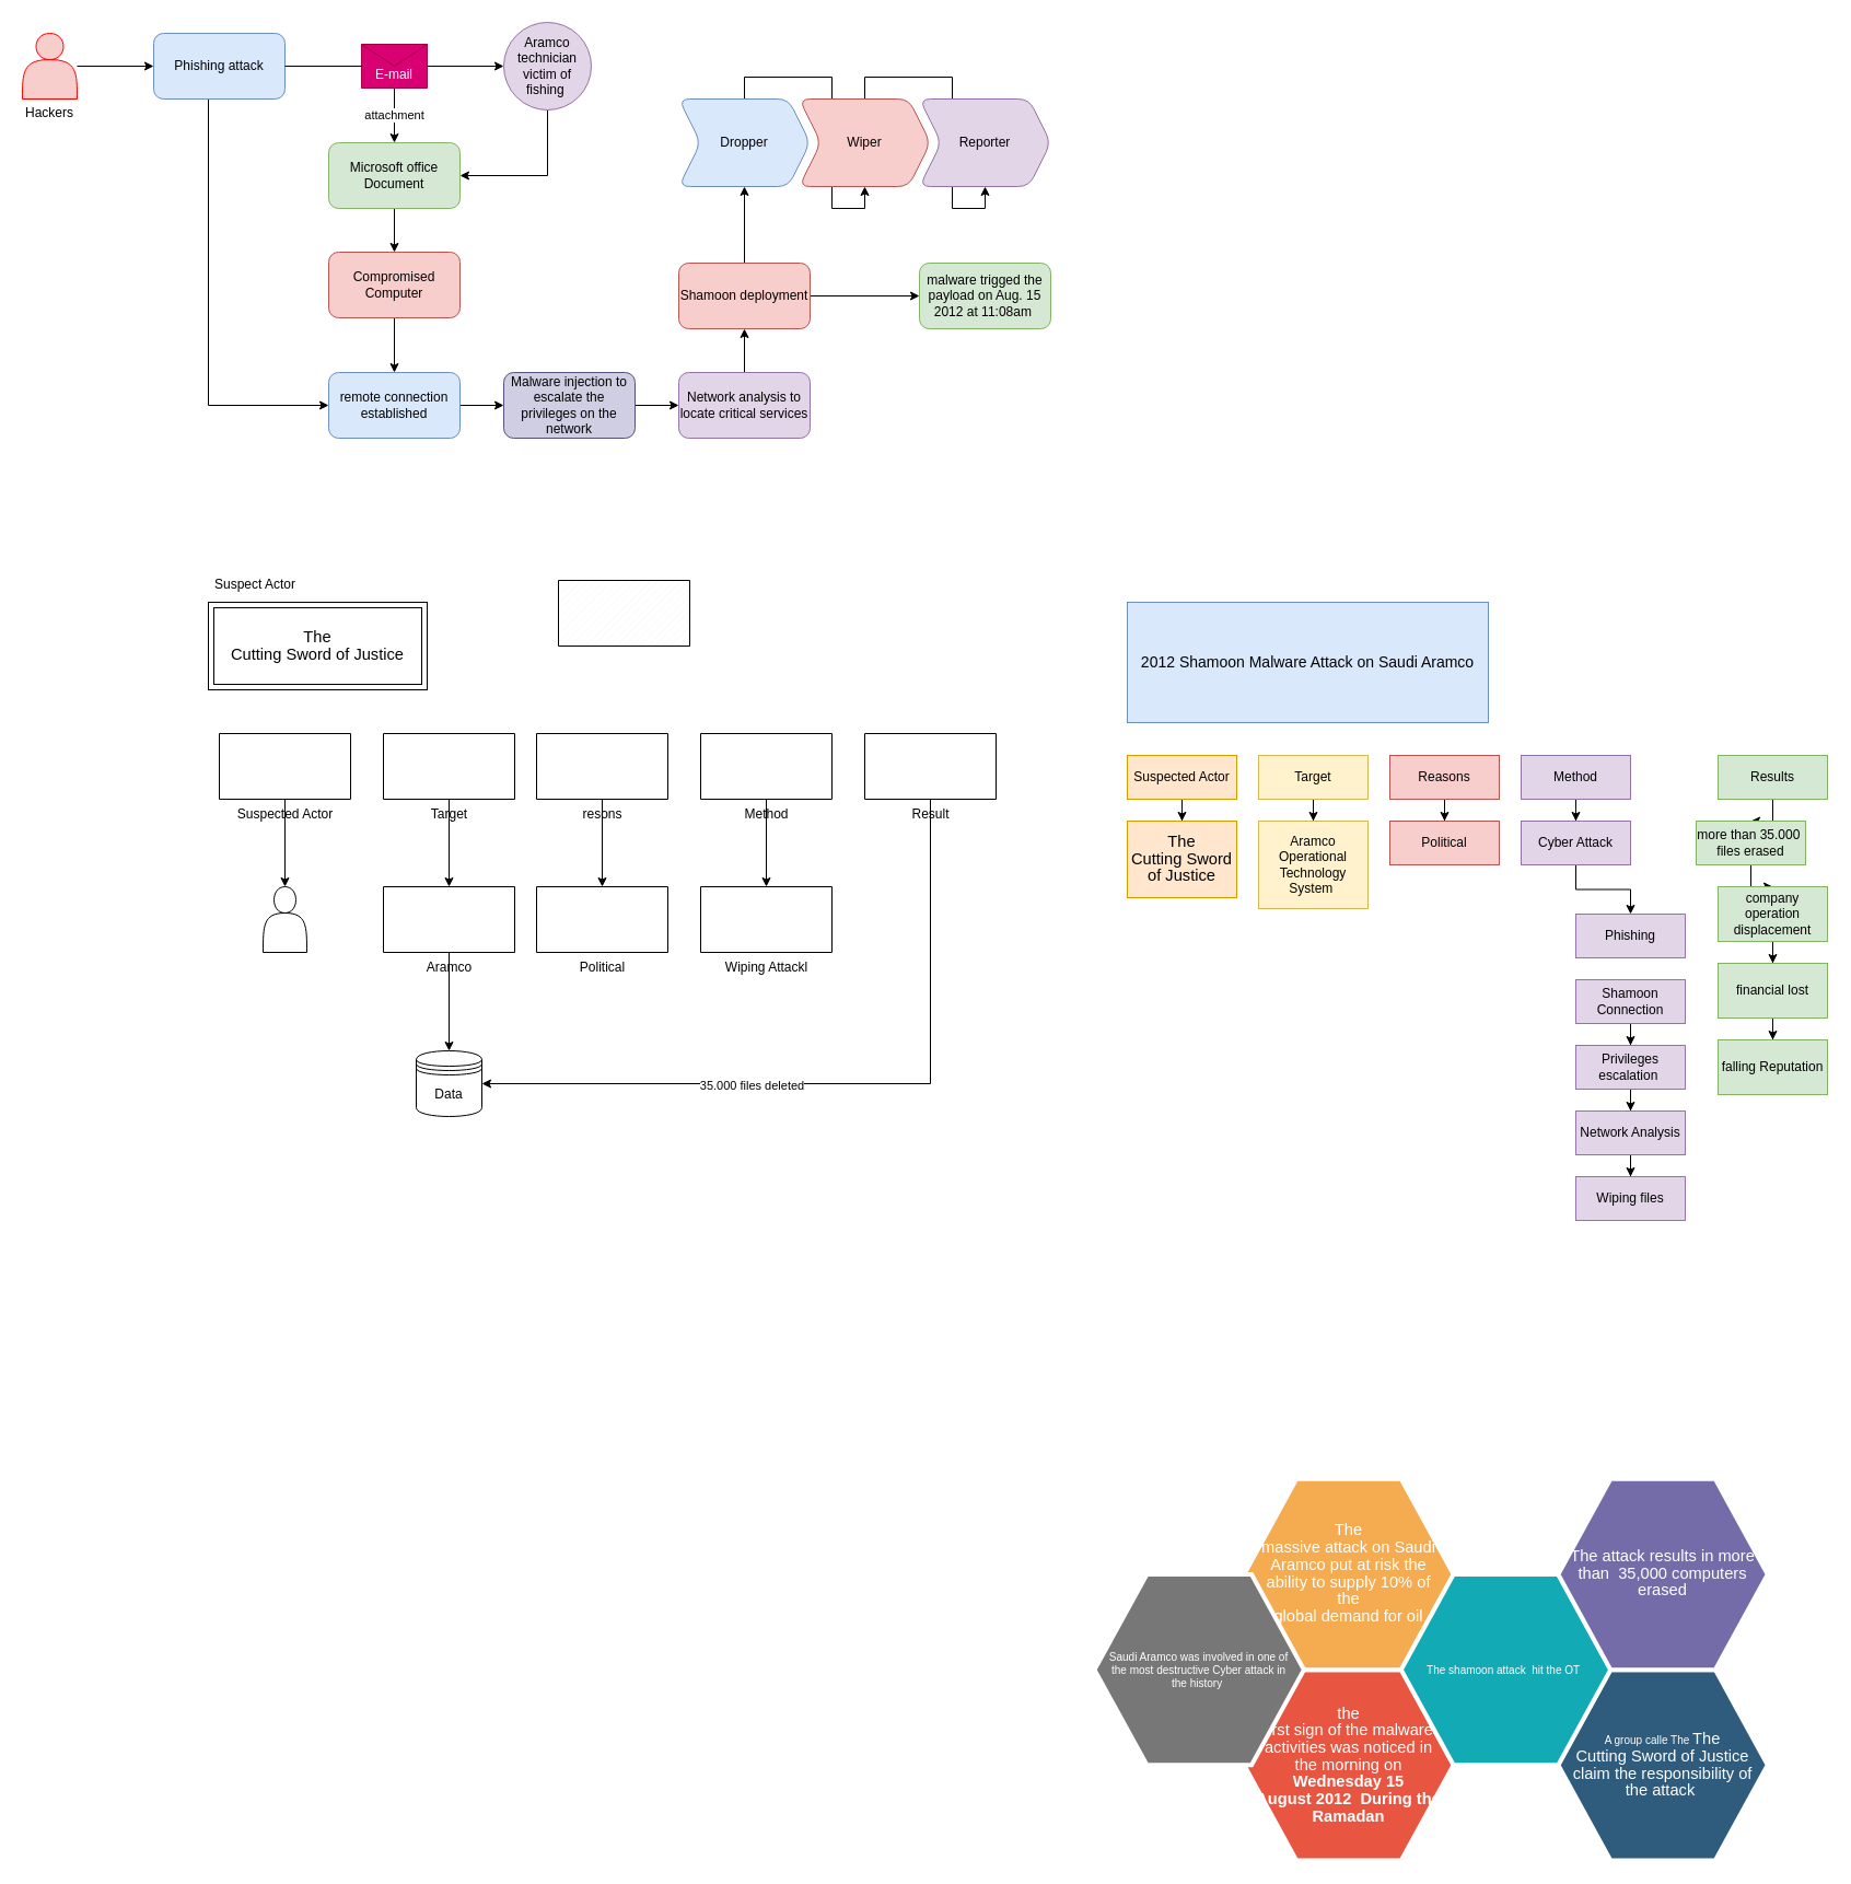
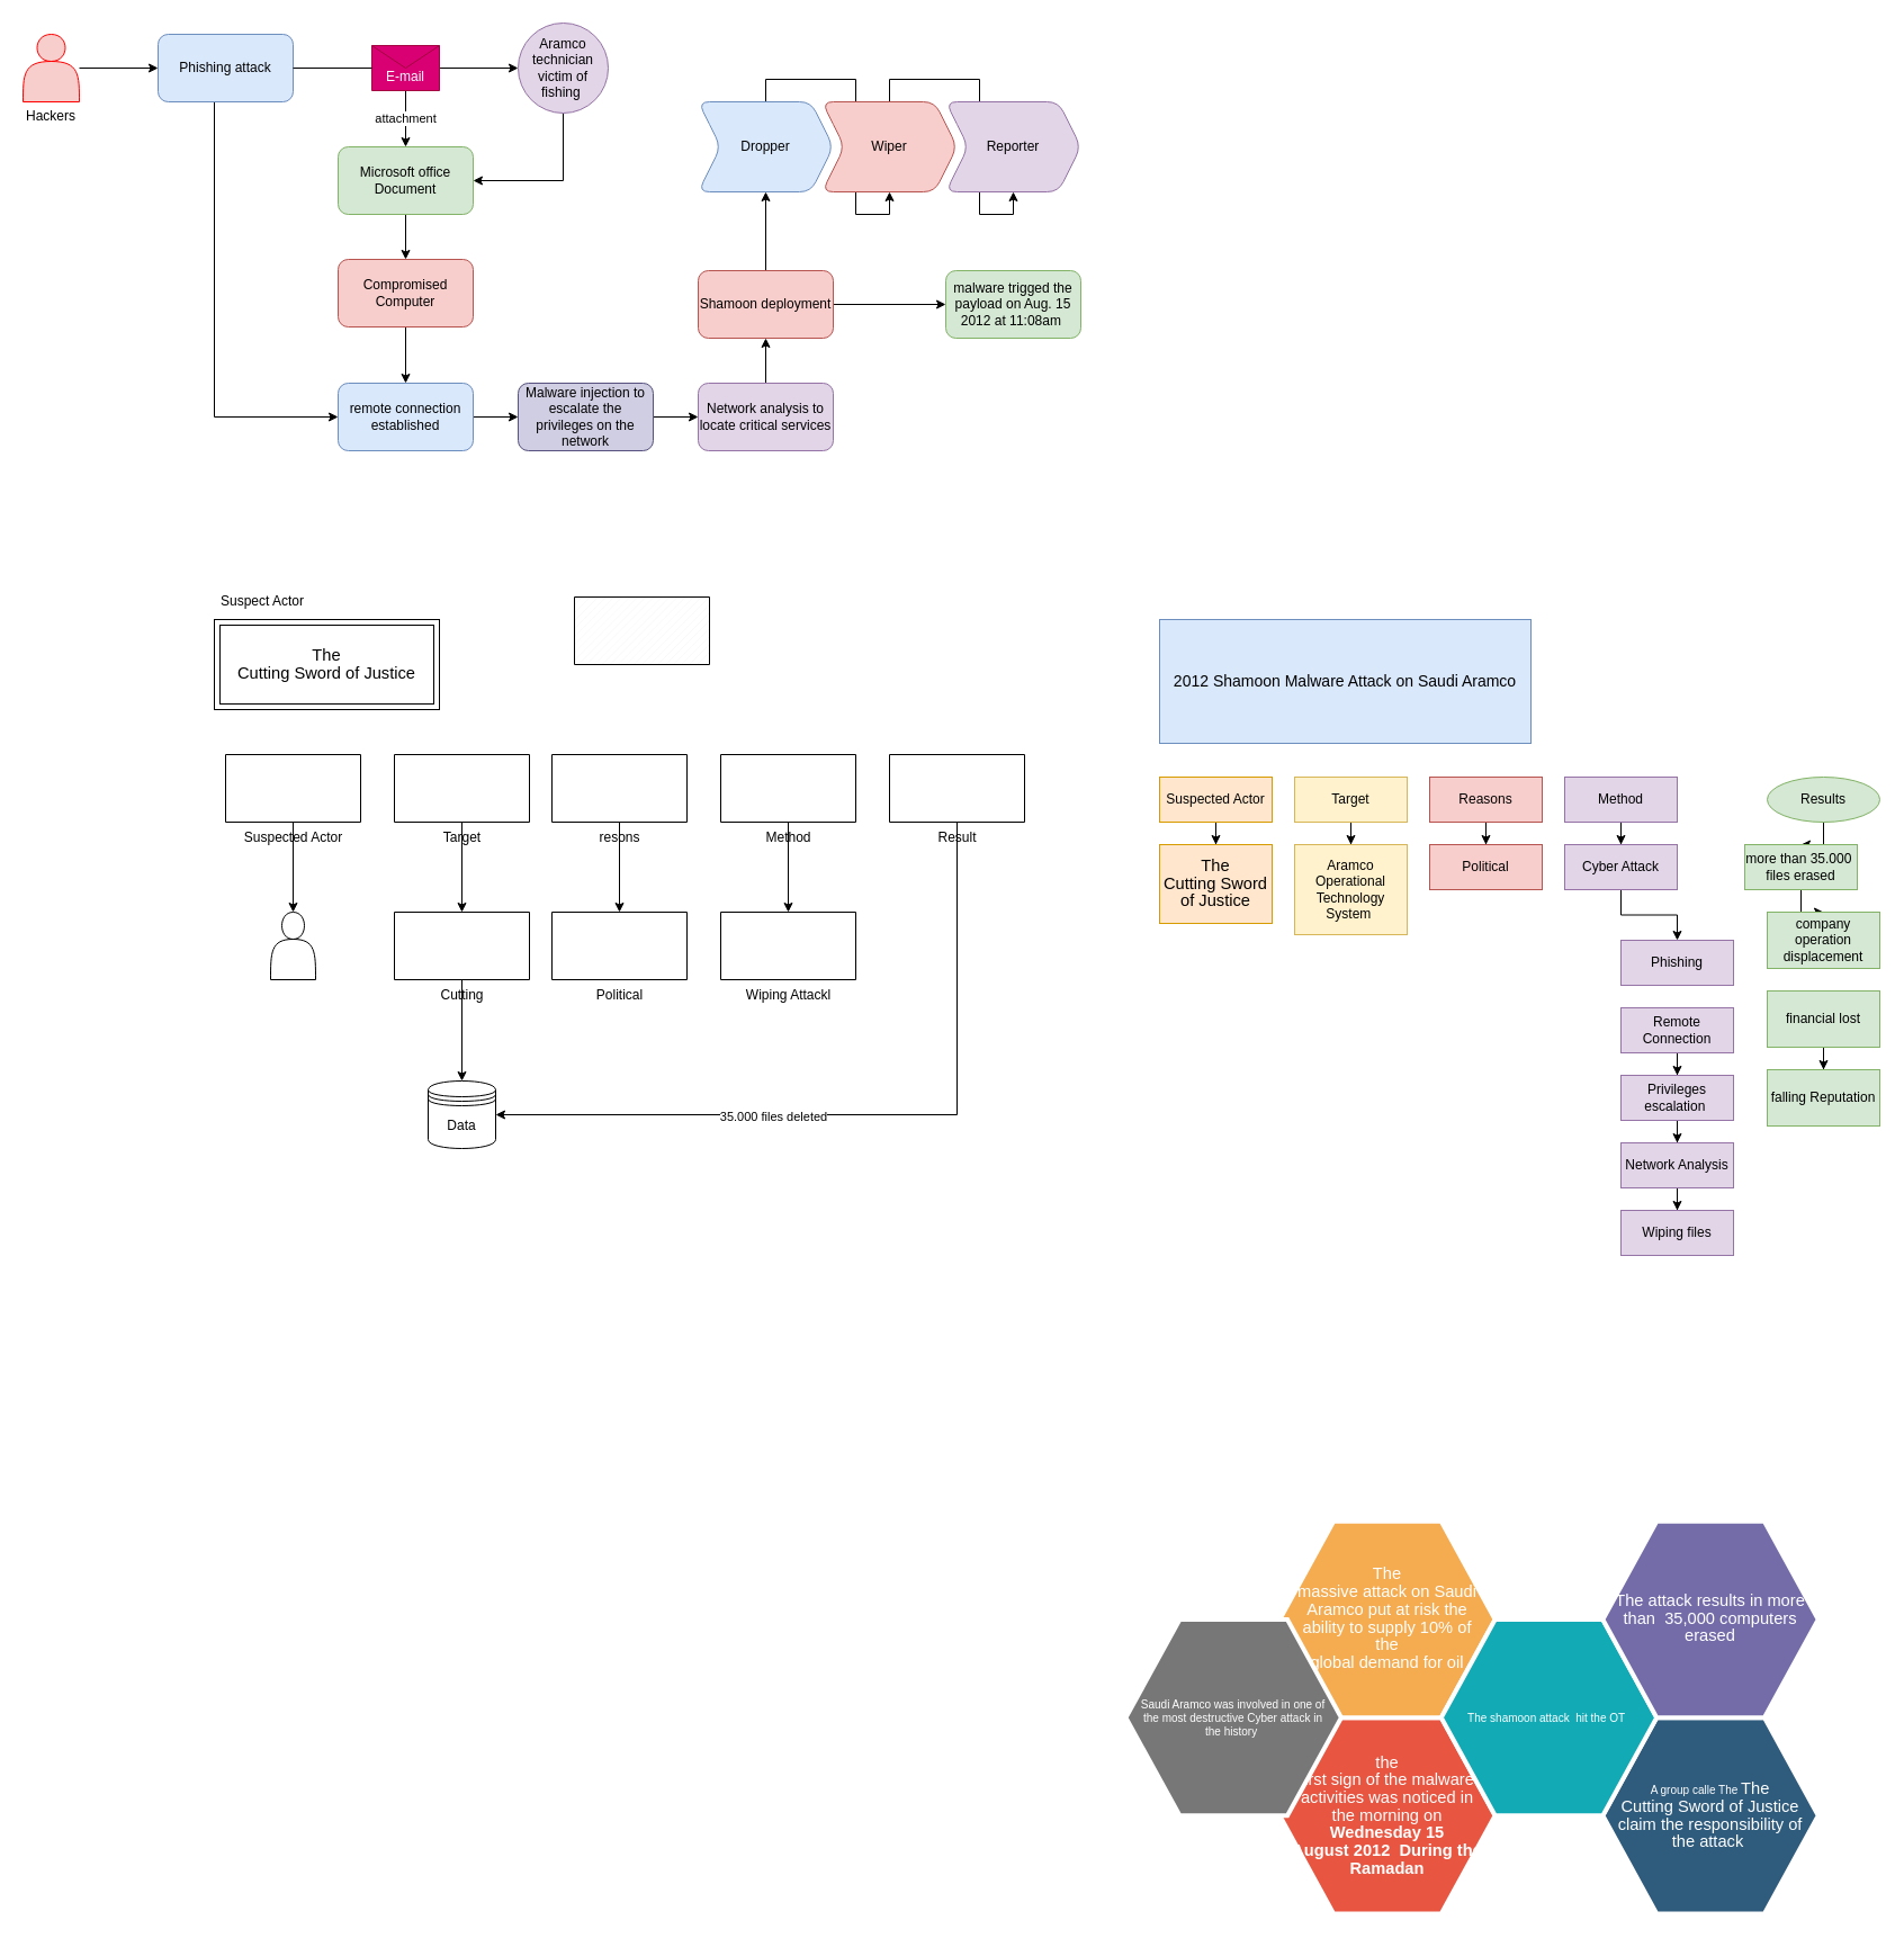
- <mxCell id="72" value="Results" style="whiteSpace=wrap;html=1;align=center;labelBackgroundColor=none;fillColor=#d5e8d4;strokeColor=#82b366;" vertex="1" parent="1"><mxGeometry x="1570" y="690" width="100" height="40" as="geometry" /></mxCell>
+ <mxCell id="72" value="Results" style="ellipse;whiteSpace=wrap;html=1;align=center;labelBackgroundColor=none;fillColor=#d5e8d4;strokeColor=#82b366;" vertex="1" parent="1"><mxGeometry x="1570" y="690" width="100" height="40" as="geometry" /></mxCell>
- <mxCell id="75" value="" style="edgeStyle=orthogonalEdgeStyle;rounded=0;orthogonalLoop=1;jettySize=auto;html=1;fontColor=#000000;" edge="1" parent="1" source="76" target="78"><mxGeometry relative="1" as="geometry" /></mxCell>
- <mxCell id="42" value="Aramco" style="verticalLabelPosition=bottom;verticalAlign=top;html=1;shape=mxgraph.basic.rect;fillColor2=none;strokeWidth=1;size=25.93;indent=5;labelBackgroundColor=none;fontColor=#000000;fillColor=none;" vertex="1" parent="1"><mxGeometry x="350" y="810" width="120" height="60" as="geometry" /></mxCell>
+ <mxCell id="42" value="Cutting" style="verticalLabelPosition=bottom;verticalAlign=top;html=1;shape=mxgraph.basic.rect;fillColor2=none;strokeWidth=1;size=25.93;indent=5;labelBackgroundColor=none;fontColor=#000000;fillColor=none;" vertex="1" parent="1"><mxGeometry x="350" y="810" width="120" height="60" as="geometry" /></mxCell>
- <mxCell id="65" value="Shamoon Connection" style="whiteSpace=wrap;html=1;align=center;labelBackgroundColor=none;fillColor=#e1d5e7;strokeColor=#9673a6;" vertex="1" parent="1"><mxGeometry x="1440" y="895" width="100" height="40" as="geometry" /></mxCell>
+ <mxCell id="65" value="Remote Connection" style="whiteSpace=wrap;html=1;align=center;labelBackgroundColor=none;fillColor=#e1d5e7;strokeColor=#9673a6;" vertex="1" parent="1"><mxGeometry x="1440" y="895" width="100" height="40" as="geometry" /></mxCell>
